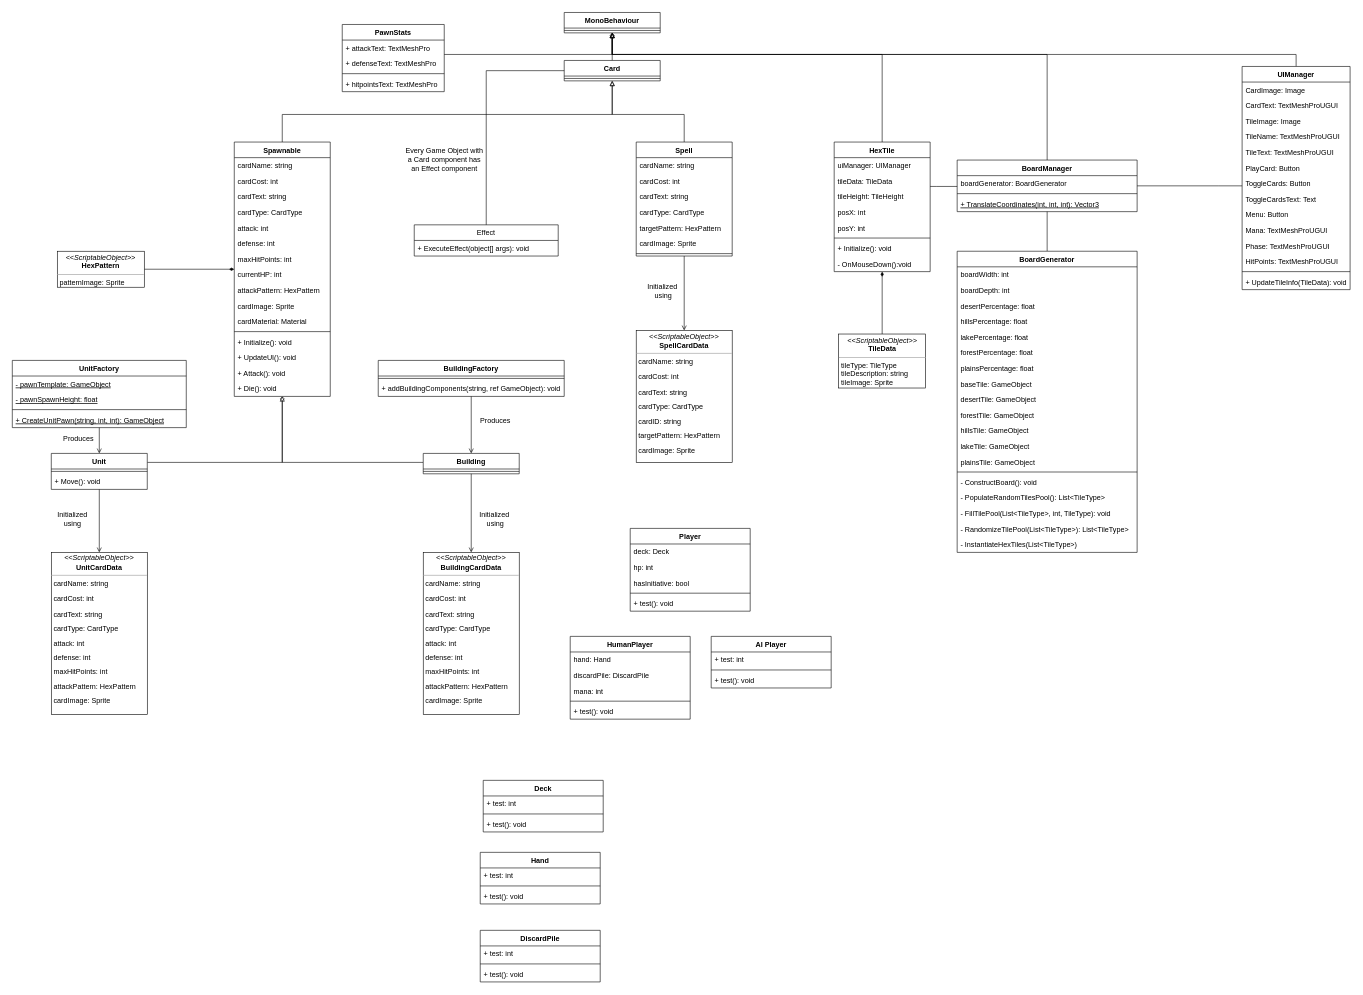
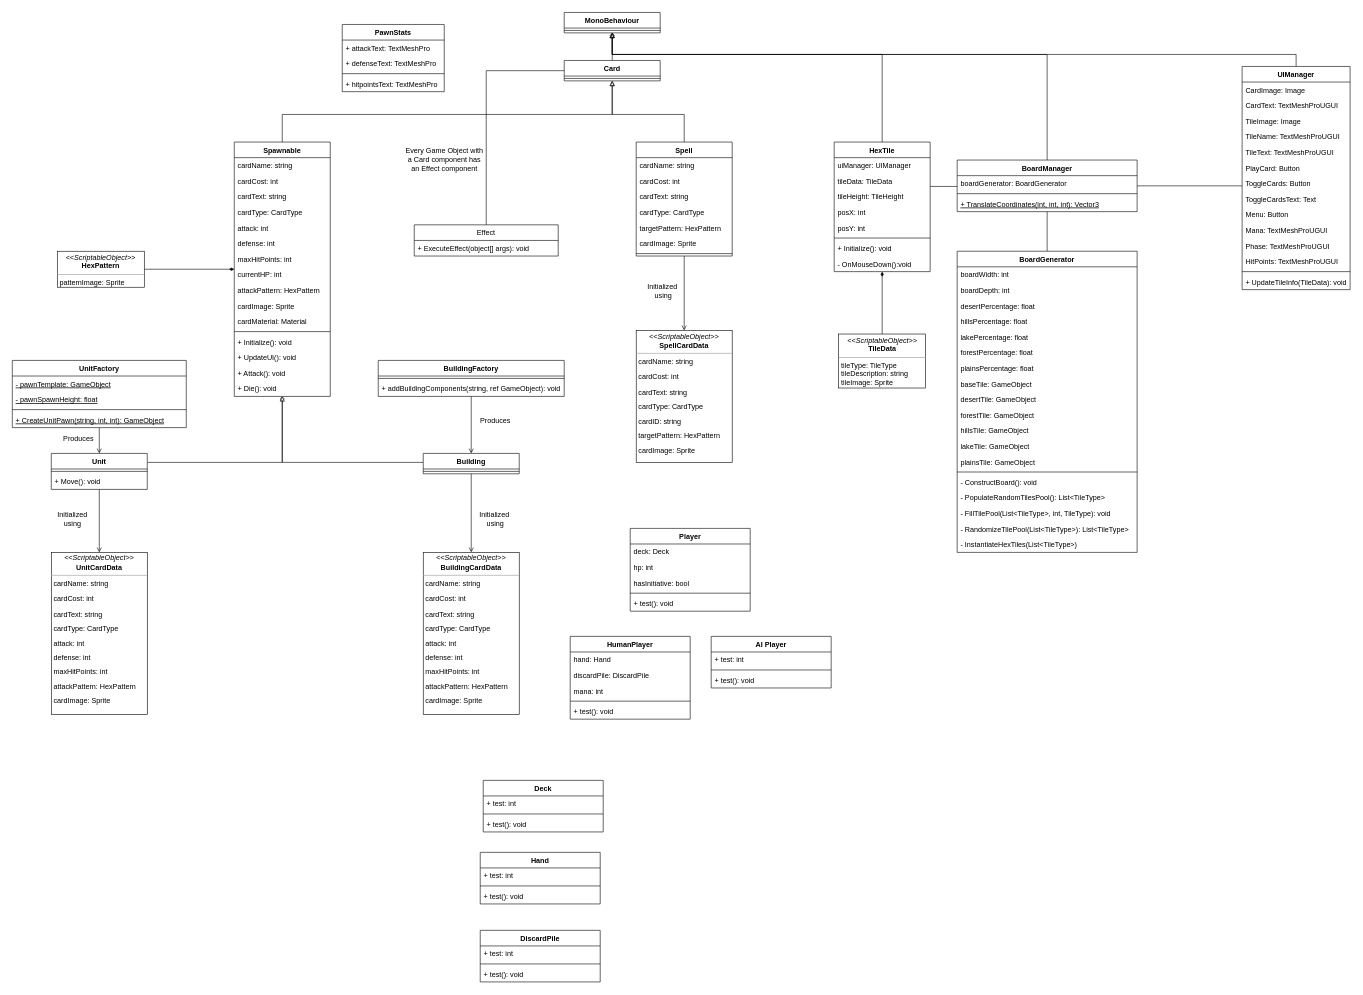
- <mxCell id="79" style="edgeStyle=orthogonalEdgeStyle;rounded=0;orthogonalLoop=1;jettySize=auto;html=1;startArrow=none;startFill=0;endArrow=block;endFill=0;strokeColor=#000000;" parent="1" source="80" target="18" edge="1"><mxGeometry relative="1" as="geometry"><Array as="points"><mxPoint x="1020" y="90" /></Array></mxGeometry></mxCell>
